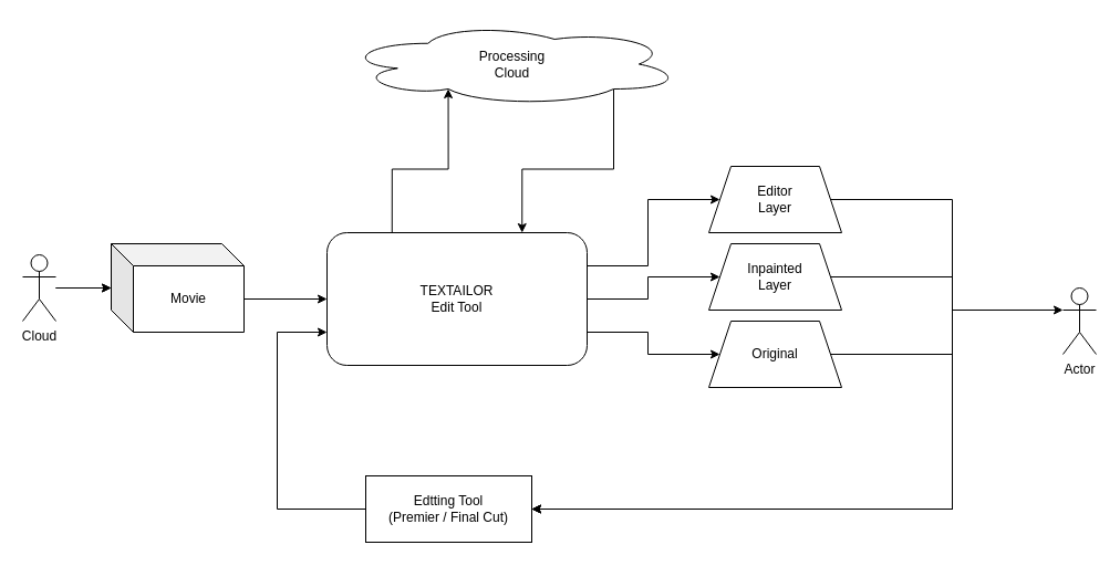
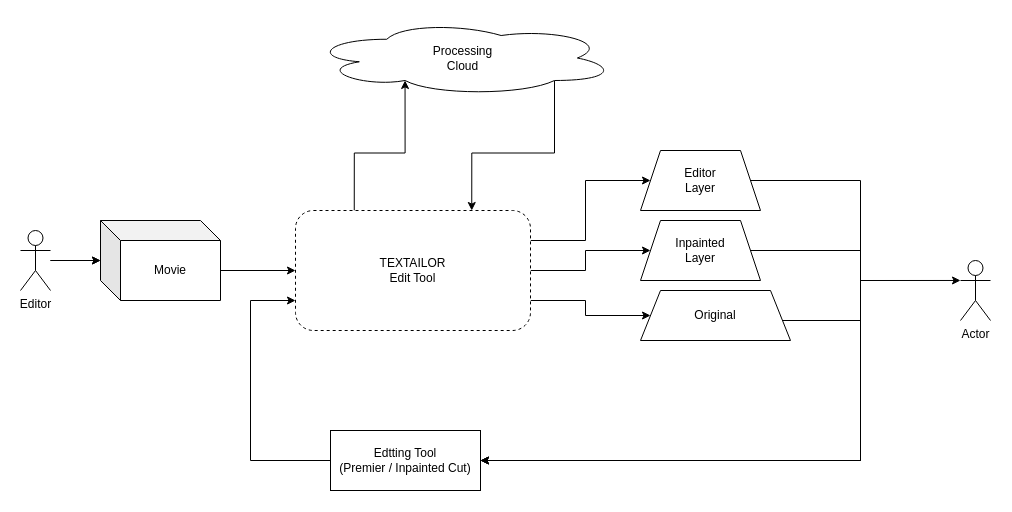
- <mxCell id="10" value="TEXTAILOR&lt;br&gt;Edit Tool" style="rounded=1;whiteSpace=wrap;html=1;" vertex="1" parent="1"><mxGeometry x="295" y="210" width="235" height="120" as="geometry" /></mxCell>
+ <mxCell id="10" value="TEXTAILOR&lt;br&gt;Edit Tool" style="rounded=1;whiteSpace=wrap;html=1;dashed=1;" vertex="1" parent="1"><mxGeometry x="295" y="210" width="235" height="120" as="geometry" /></mxCell>
- <mxCell id="19" value="Cloud" style="shape=umlActor;verticalLabelPosition=bottom;verticalAlign=top;html=1;outlineConnect=0;" vertex="1" parent="1"><mxGeometry x="20" y="230" width="30" height="60" as="geometry" /></mxCell>
+ <mxCell id="19" value="Editor" style="shape=umlActor;verticalLabelPosition=bottom;verticalAlign=top;html=1;outlineConnect=0;" vertex="1" parent="1"><mxGeometry x="20" y="230" width="30" height="60" as="geometry" /></mxCell>
- <mxCell id="12" value="Original" style="shape=trapezoid;perimeter=trapezoidPerimeter;whiteSpace=wrap;html=1;fixedSize=1;" vertex="1" parent="1"><mxGeometry x="640" y="290" width="120" height="60" as="geometry" /></mxCell>
+ <mxCell id="12" value="Original" style="shape=trapezoid;perimeter=trapezoidPerimeter;whiteSpace=wrap;html=1;fixedSize=1;" vertex="1" parent="1"><mxGeometry x="640" y="290" width="150" height="50" as="geometry" /></mxCell>
- <mxCell id="21" value="Edtting Tool&lt;br&gt;(Premier / Final Cut)" style="rounded=0;whiteSpace=wrap;html=1;" vertex="1" parent="1"><mxGeometry x="330" y="430" width="150" height="60" as="geometry" /></mxCell>
+ <mxCell id="21" value="Edtting Tool&lt;br&gt;(Premier / Inpainted Cut)" style="rounded=0;whiteSpace=wrap;html=1;" vertex="1" parent="1"><mxGeometry x="330" y="430" width="150" height="60" as="geometry" /></mxCell>
